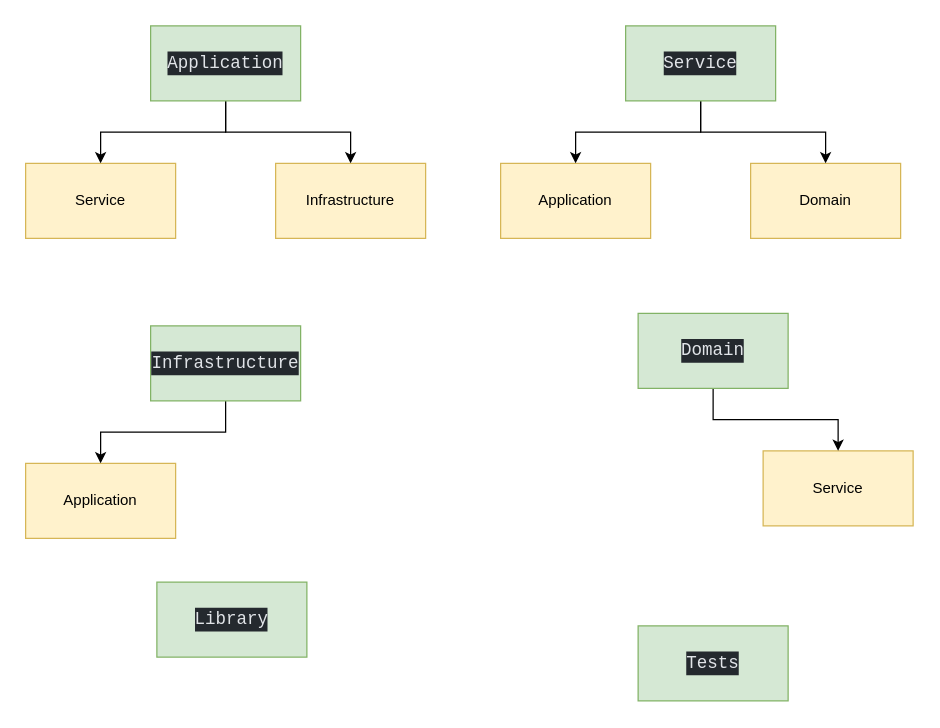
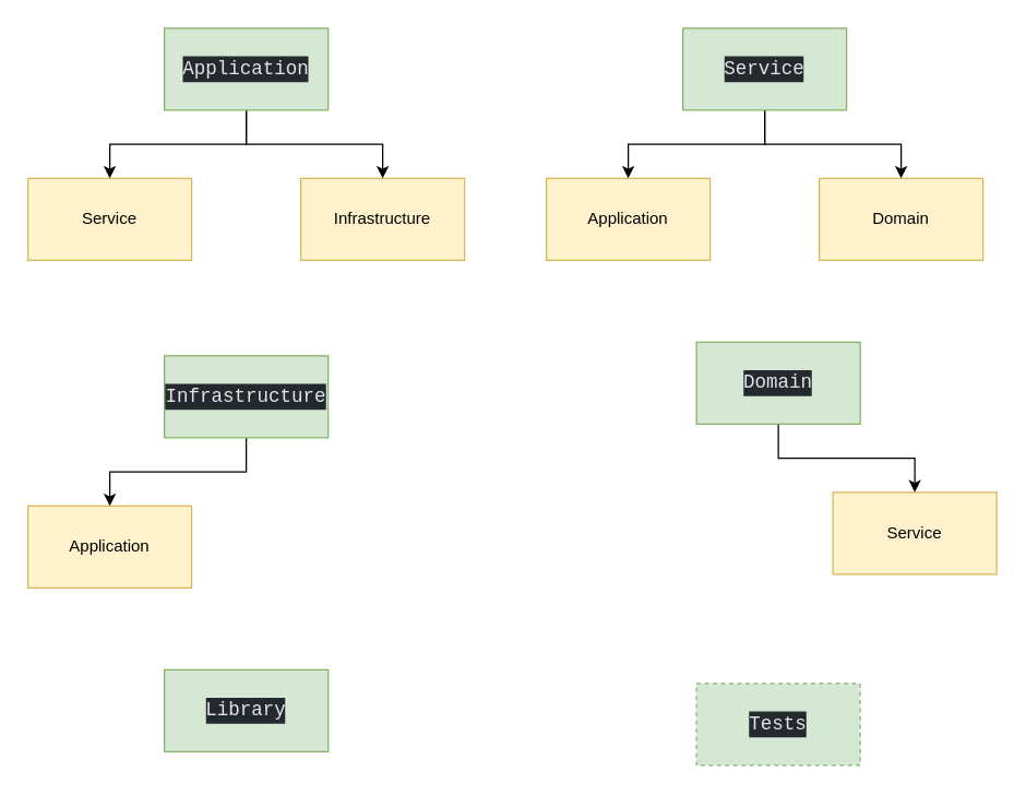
- <mxCell id="18" value="&lt;div style=&quot;color: rgb(225, 228, 232); background-color: rgb(36, 41, 46); font-family: Consolas, &amp;quot;Courier New&amp;quot;, monospace; font-size: 14px; line-height: 19px;&quot;&gt;Library&lt;/div&gt;" style="rounded=0;whiteSpace=wrap;html=1;fillColor=#d5e8d4;strokeColor=#82b366;" vertex="1" parent="1"><mxGeometry x="125" y="465" width="120" height="60" as="geometry" /></mxCell>
+ <mxCell id="18" value="&lt;div style=&quot;color: rgb(225, 228, 232); background-color: rgb(36, 41, 46); font-family: Consolas, &amp;quot;Courier New&amp;quot;, monospace; font-size: 14px; line-height: 19px;&quot;&gt;Library&lt;/div&gt;" style="rounded=0;whiteSpace=wrap;html=1;fillColor=#d5e8d4;strokeColor=#82b366;" vertex="1" parent="1"><mxGeometry x="120" y="490" width="120" height="60" as="geometry" /></mxCell>
- <mxCell id="19" value="&lt;div style=&quot;color: rgb(225, 228, 232); background-color: rgb(36, 41, 46); font-family: Consolas, &amp;quot;Courier New&amp;quot;, monospace; font-size: 14px; line-height: 19px;&quot;&gt;Tests&lt;/div&gt;" style="rounded=0;whiteSpace=wrap;html=1;fillColor=#d5e8d4;strokeColor=#82b366;" vertex="1" parent="1"><mxGeometry x="510" y="500" width="120" height="60" as="geometry" /></mxCell>
+ <mxCell id="19" value="&lt;div style=&quot;color: rgb(225, 228, 232); background-color: rgb(36, 41, 46); font-family: Consolas, &amp;quot;Courier New&amp;quot;, monospace; font-size: 14px; line-height: 19px;&quot;&gt;Tests&lt;/div&gt;" style="rounded=0;whiteSpace=wrap;html=1;fillColor=#d5e8d4;strokeColor=#82b366;dashed=1;" vertex="1" parent="1"><mxGeometry x="510" y="500" width="120" height="60" as="geometry" /></mxCell>
